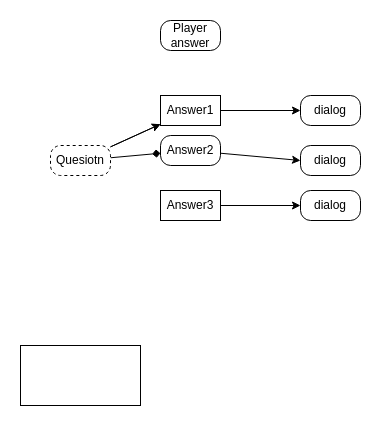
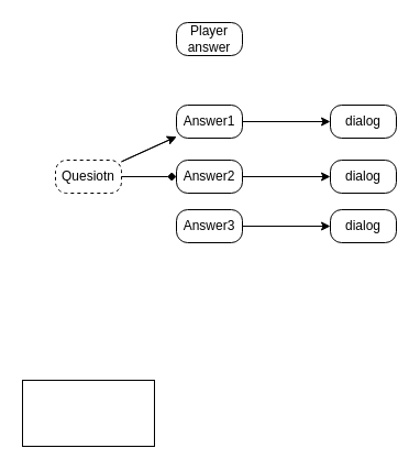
- <mxCell id="8" value="Answer1" style="whiteSpace=wrap;html=1;arcSize=34;rounded=0;" vertex="1" parent="1"><mxGeometry x="160" y="95" width="60" height="30" as="geometry" /></mxCell>
+ <mxCell id="8" value="Answer1" style="rounded=1;whiteSpace=wrap;html=1;arcSize=34;" vertex="1" parent="1"><mxGeometry x="160" y="95" width="60" height="30" as="geometry" /></mxCell>
- <mxCell id="10" value="Answer2" style="rounded=1;whiteSpace=wrap;html=1;arcSize=34;" vertex="1" parent="1"><mxGeometry x="160" y="135" width="60" height="30" as="geometry" /></mxCell>
+ <mxCell id="10" value="Answer2" style="rounded=1;whiteSpace=wrap;html=1;arcSize=34;" vertex="1" parent="1"><mxGeometry x="160" y="145" width="60" height="30" as="geometry" /></mxCell>
- <mxCell id="12" value="Answer3" style="whiteSpace=wrap;html=1;arcSize=34;rounded=0;" vertex="1" parent="1"><mxGeometry x="160" y="190" width="60" height="30" as="geometry" /></mxCell>
+ <mxCell id="12" value="Answer3" style="rounded=1;whiteSpace=wrap;html=1;arcSize=34;" vertex="1" parent="1"><mxGeometry x="160" y="190" width="60" height="30" as="geometry" /></mxCell>
